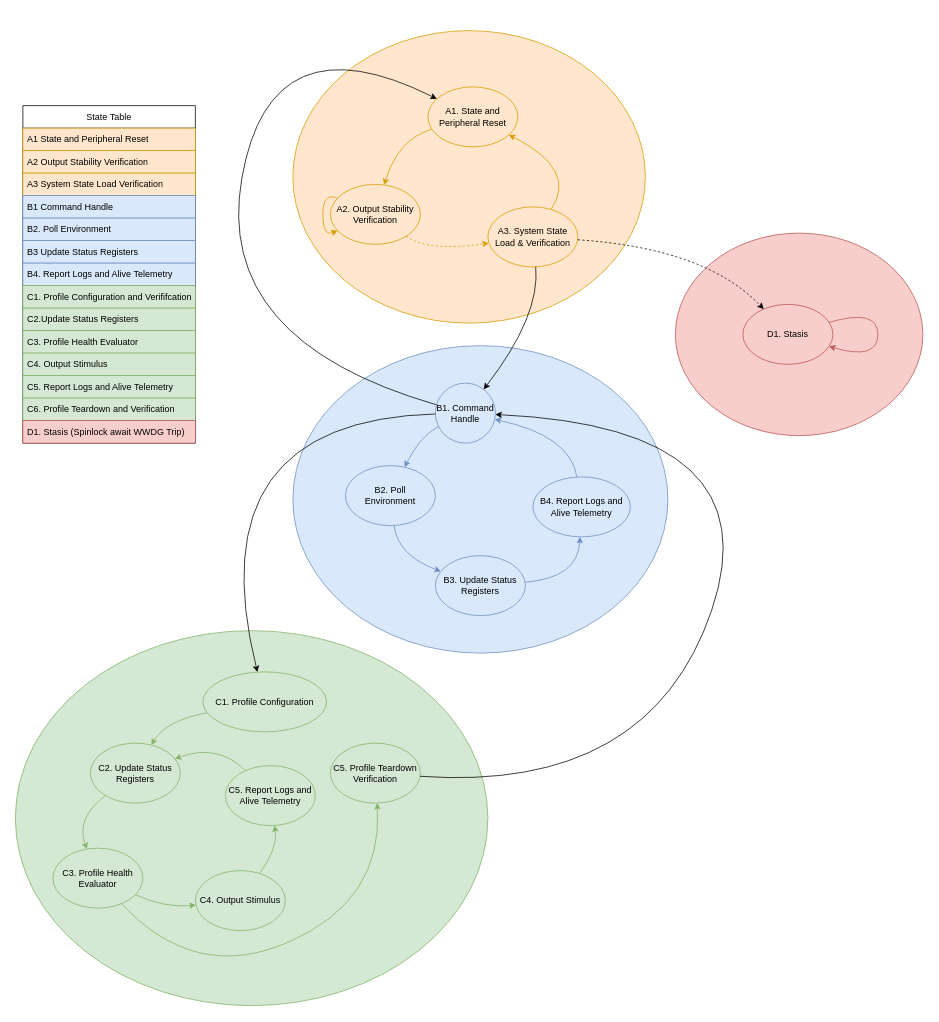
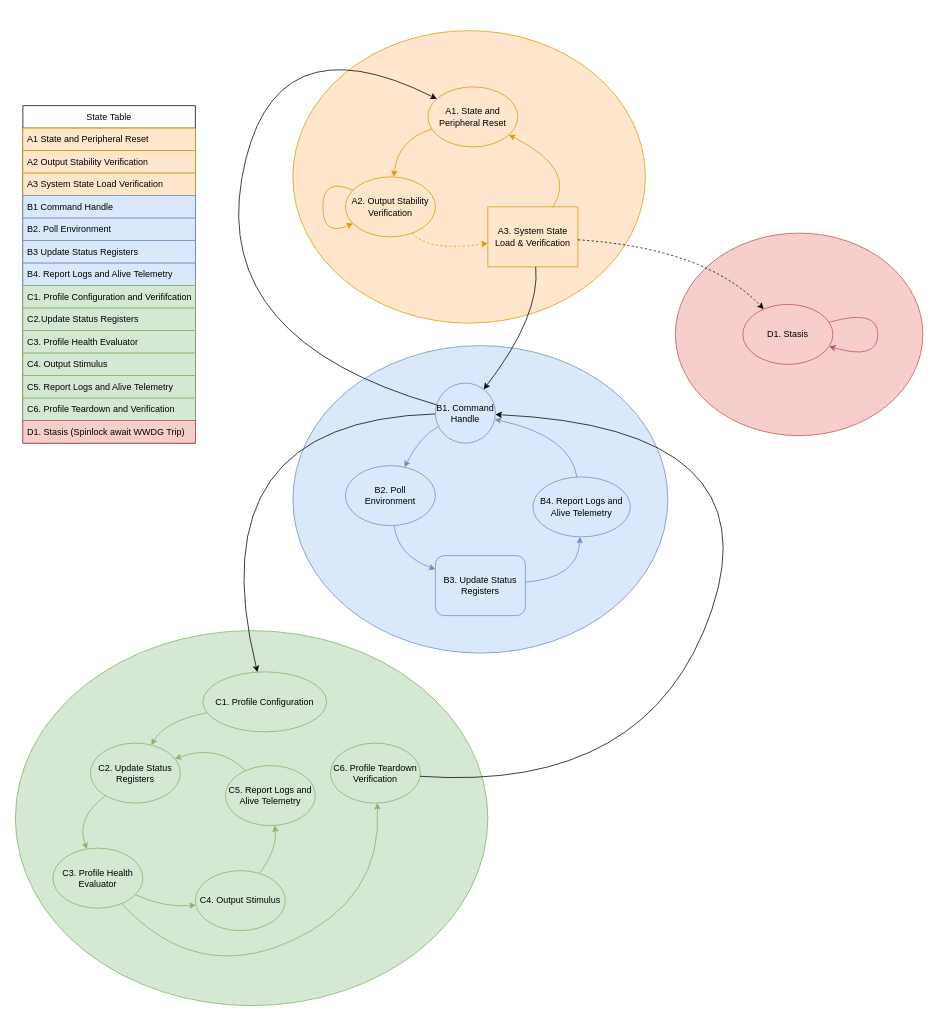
- <mxCell id="29" value="A2. Output Stability Verification" style="ellipse;whiteSpace=wrap;html=1;fillColor=#ffe6cc;strokeColor=#d79b00;" vertex="1" parent="1"><mxGeometry x="440" y="245" width="120" height="80" as="geometry" /></mxCell>
+ <mxCell id="29" value="A2. Output Stability Verification" style="ellipse;whiteSpace=wrap;html=1;fillColor=#ffe6cc;strokeColor=#d79b00;" vertex="1" parent="1"><mxGeometry x="460" y="235" width="120" height="80" as="geometry" /></mxCell>
- <mxCell id="31" value="A3. System State Load &amp;amp; Verification" style="ellipse;whiteSpace=wrap;html=1;fillColor=#ffe6cc;strokeColor=#d79b00;" vertex="1" parent="1"><mxGeometry x="650" y="275" width="120" height="80" as="geometry" /></mxCell>
+ <mxCell id="31" value="A3. System State Load &amp;amp; Verification" style="whiteSpace=wrap;html=1;fillColor=#ffe6cc;strokeColor=#d79b00;rounded=0;" vertex="1" parent="1"><mxGeometry x="650" y="275" width="120" height="80" as="geometry" /></mxCell>
- <mxCell id="23" value="B3. Update Status Registers" style="ellipse;whiteSpace=wrap;html=1;fillColor=#dae8fc;strokeColor=#6c8ebf;" vertex="1" parent="1"><mxGeometry x="580" y="740" width="120" height="80" as="geometry" /></mxCell>
+ <mxCell id="23" value="B3. Update Status Registers" style="whiteSpace=wrap;html=1;fillColor=#dae8fc;strokeColor=#6c8ebf;rounded=1;" vertex="1" parent="1"><mxGeometry x="580" y="740" width="120" height="80" as="geometry" /></mxCell>
- <mxCell id="44" value="C5. Profile Teardown Verification" style="ellipse;whiteSpace=wrap;html=1;fillColor=#d5e8d4;strokeColor=#82b366;" vertex="1" parent="1"><mxGeometry x="440" y="990" width="120" height="80" as="geometry" /></mxCell>
+ <mxCell id="44" value="C6. Profile Teardown Verification" style="ellipse;whiteSpace=wrap;html=1;fillColor=#d5e8d4;strokeColor=#82b366;" vertex="1" parent="1"><mxGeometry x="440" y="990" width="120" height="80" as="geometry" /></mxCell>
